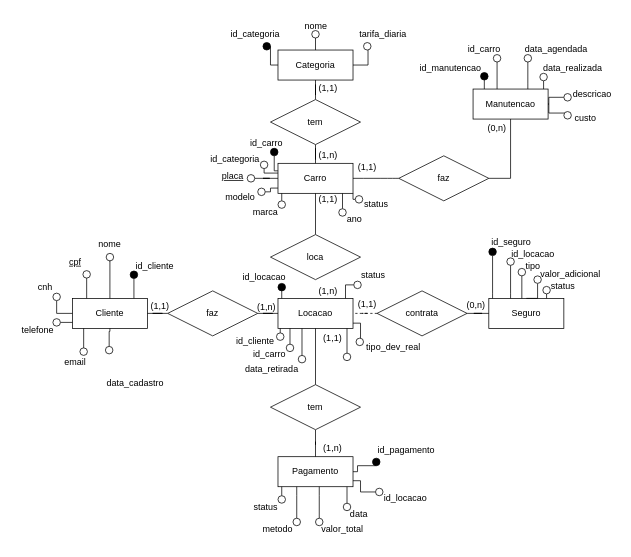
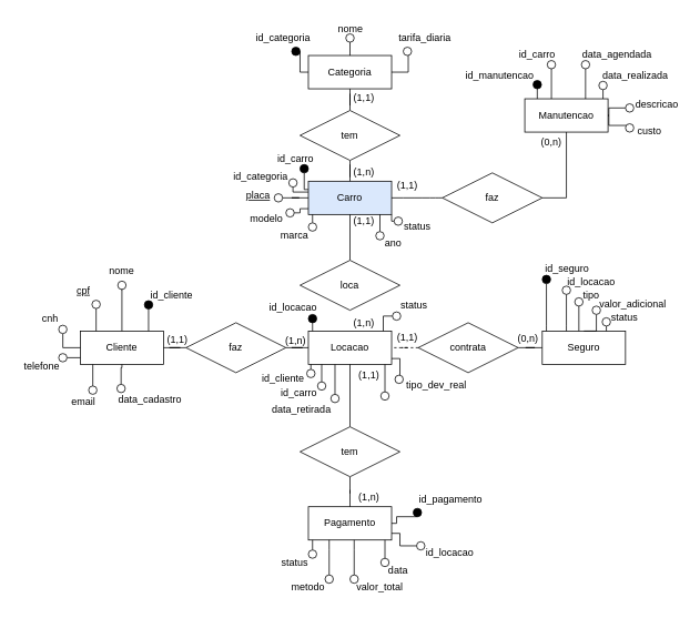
- <mxCell id="4" value="Carro" style="whiteSpace=wrap;html=1;align=center;" vertex="1" parent="1"><mxGeometry x="370" y="217" width="100" height="40" as="geometry" /></mxCell>
+ <mxCell id="4" value="Carro" style="whiteSpace=wrap;html=1;align=center;fillColor=#dae8fc;" vertex="1" parent="1"><mxGeometry x="370" y="217" width="100" height="40" as="geometry" /></mxCell>
- <mxCell id="44" value="data_cadastro" style="text;html=1;align=center;verticalAlign=middle;whiteSpace=wrap;rounded=0;" vertex="1" parent="1"><mxGeometry x="150" y="495" width="60" height="30" as="geometry" /></mxCell>
+ <mxCell id="44" value="data_cadastro" style="text;html=1;align=center;verticalAlign=middle;whiteSpace=wrap;rounded=0;" vertex="1" parent="1"><mxGeometry x="150" y="465" width="60" height="30" as="geometry" /></mxCell>
